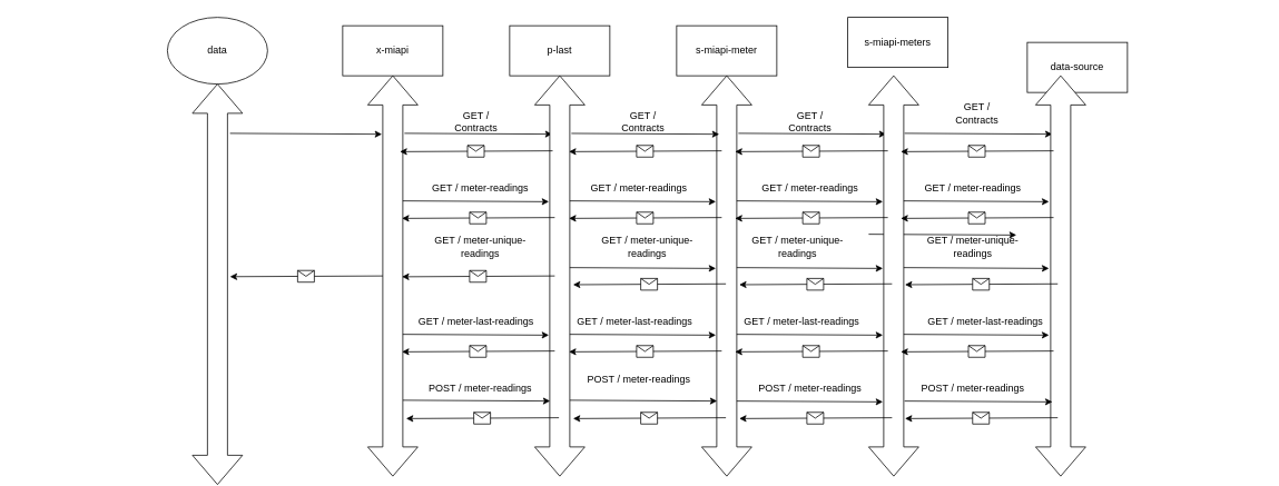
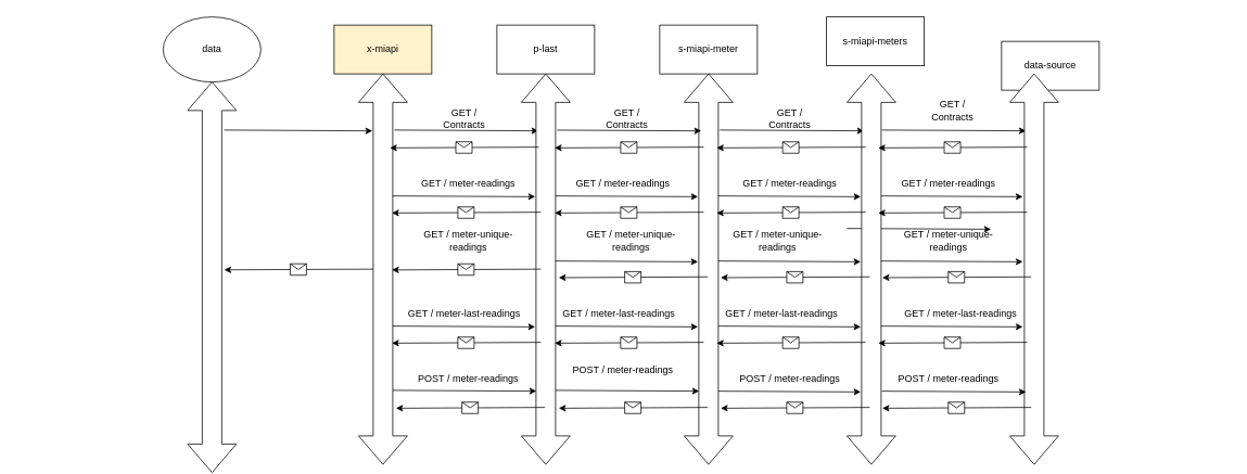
- <mxCell id="3" value="x-miapi" style="rounded=0;whiteSpace=wrap;html=1;" vertex="1" parent="1"><mxGeometry y="30" width="120" height="60" as="geometry" x="410" /></mxCell>
+ <mxCell id="3" value="x-miapi" style="rounded=0;whiteSpace=wrap;html=1;fillColor=#fff2cc;" vertex="1" parent="1"><mxGeometry y="30" width="120" height="60" as="geometry" x="410" /></mxCell>
